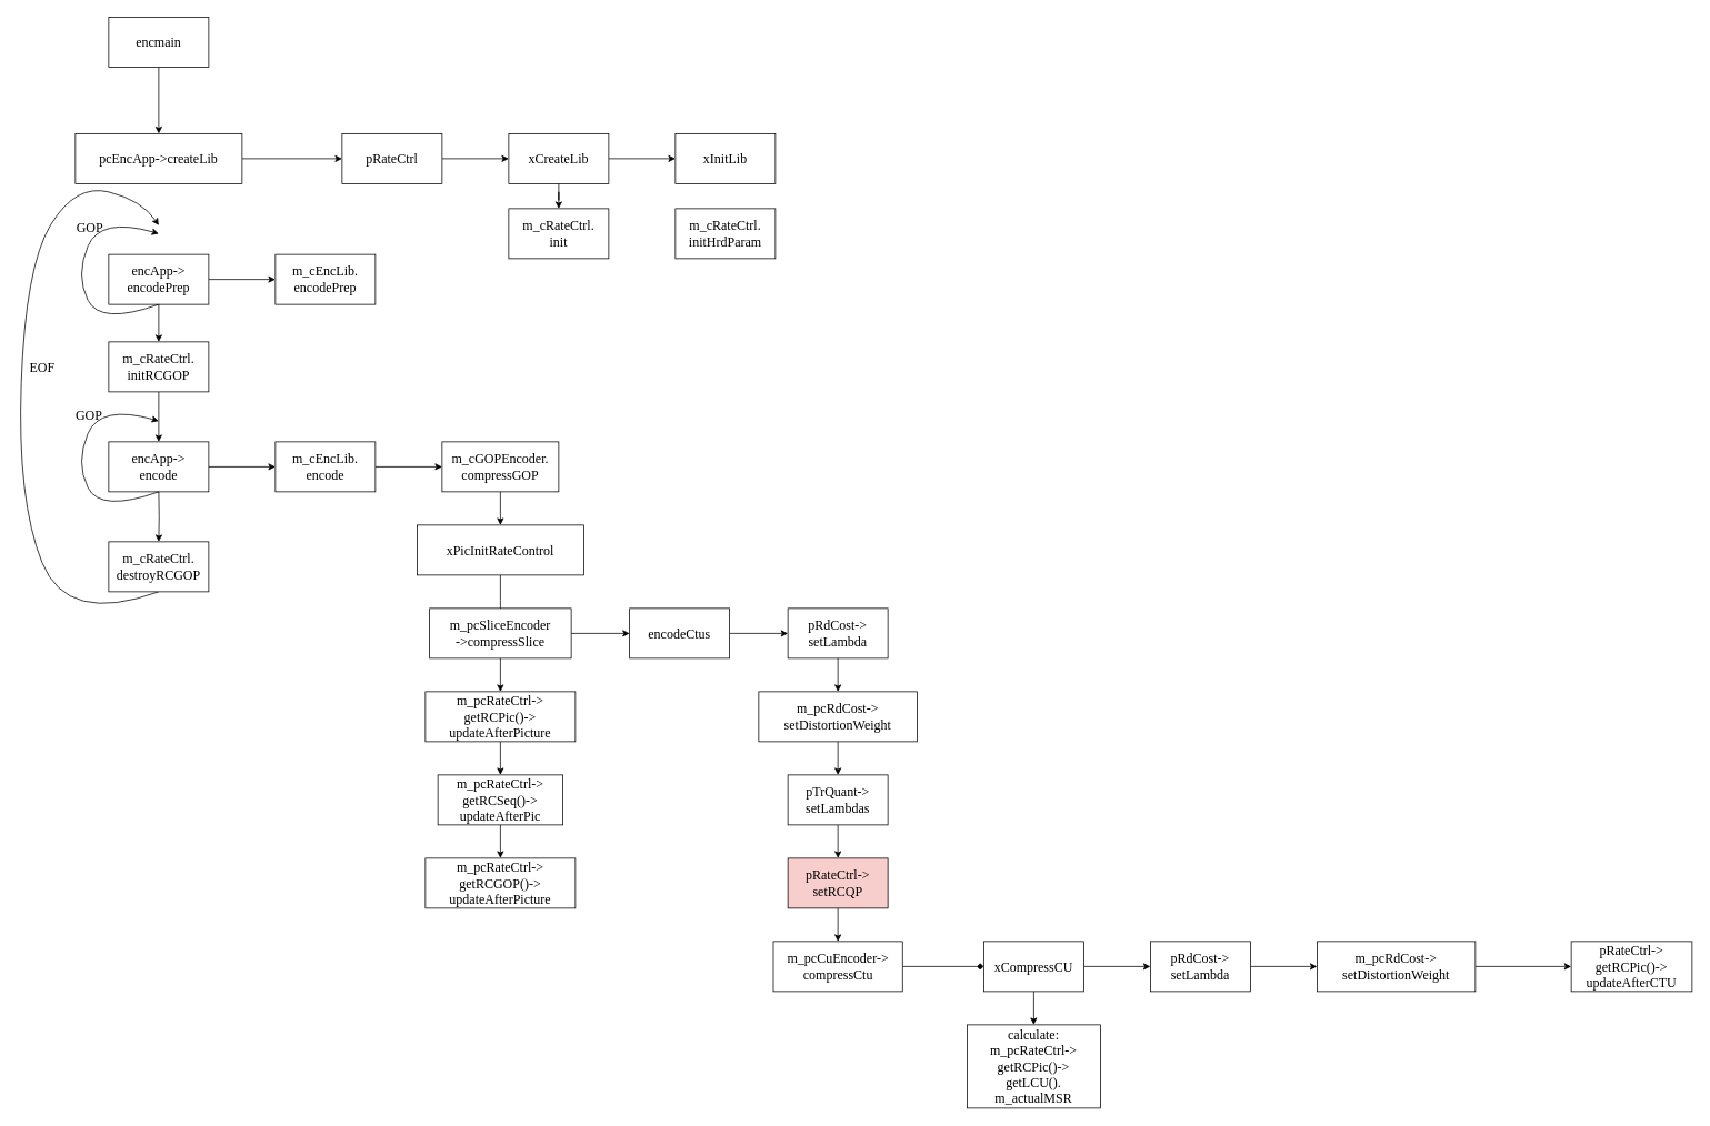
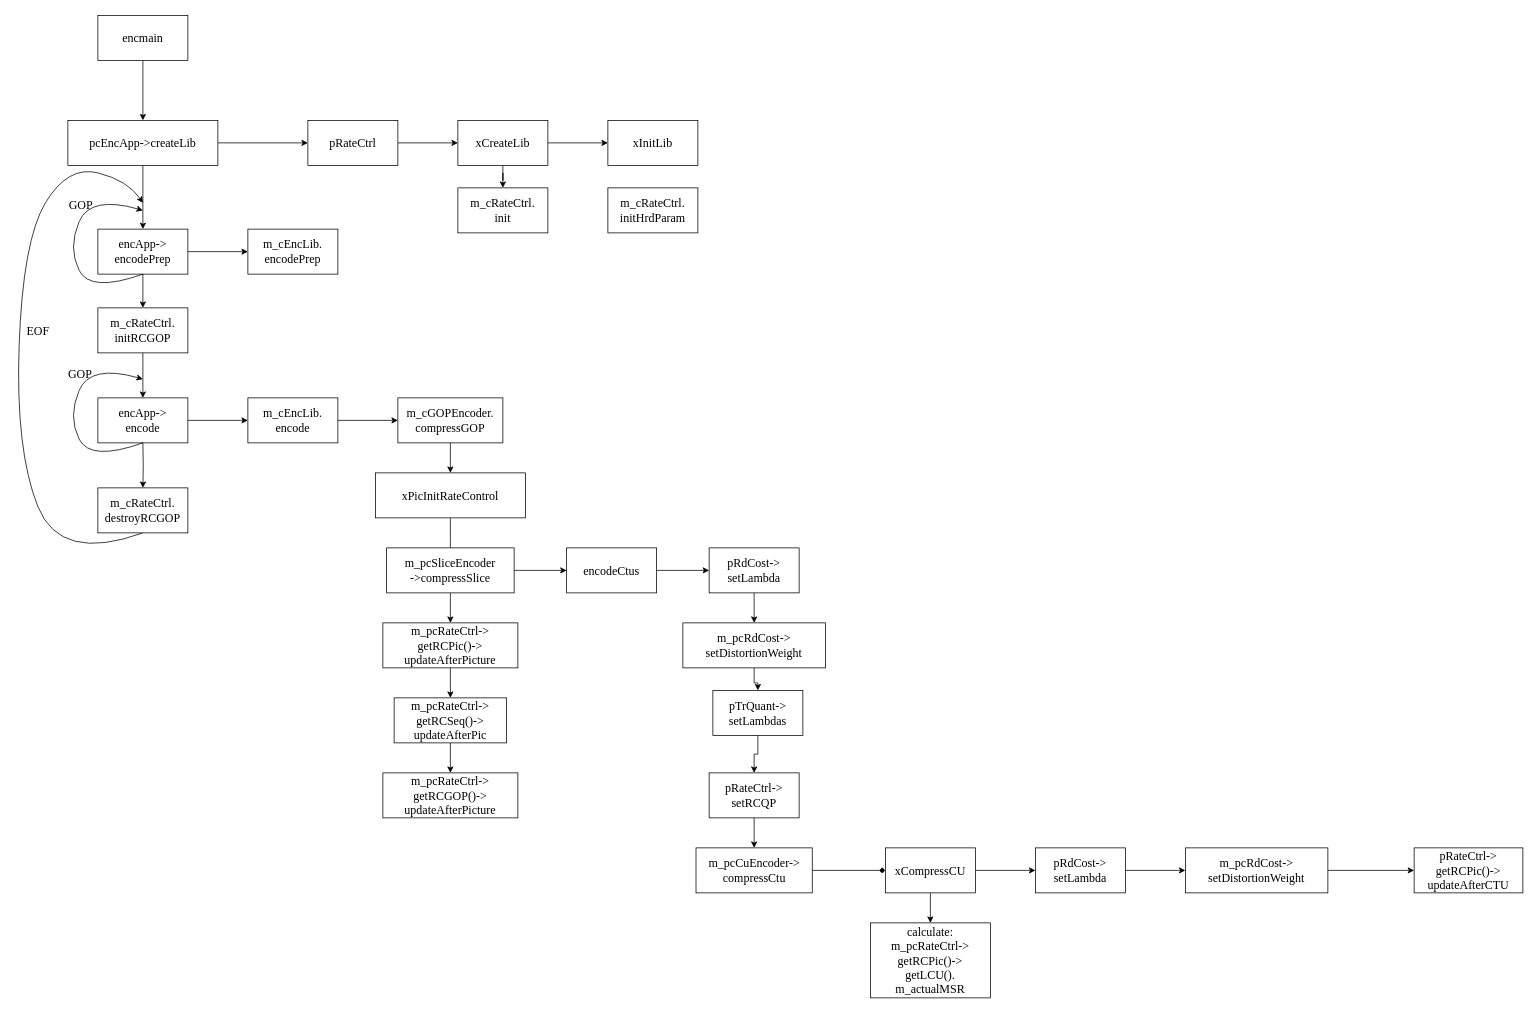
+ <mxCell id="5" value="" style="edgeStyle=orthogonalEdgeStyle;rounded=0;orthogonalLoop=1;jettySize=auto;html=1;fontFamily=Lucida Console;fontSize=16;" edge="1" parent="1" source="6" target="16"><mxGeometry relative="1" as="geometry" /></mxCell>
- <mxCell id="52" value="pTrQuant-&amp;gt;&lt;br&gt;setLambdas" style="whiteSpace=wrap;html=1;fontSize=16;fontFamily=Lucida Console;rounded=0;" vertex="1" parent="1"><mxGeometry x="945" y="930" width="120" height="60" as="geometry" /></mxCell>
+ <mxCell id="52" value="pTrQuant-&amp;gt;&lt;br&gt;setLambdas" style="whiteSpace=wrap;html=1;fontSize=16;fontFamily=Lucida Console;rounded=0;" vertex="1" parent="1"><mxGeometry x="950" y="920" width="120" height="60" as="geometry" /></mxCell>
- <mxCell id="54" value="pRateCtrl-&amp;gt;&lt;br&gt;setRCQP" style="whiteSpace=wrap;html=1;fontSize=16;fontFamily=Lucida Console;rounded=0;fillColor=#f8cecc;" vertex="1" parent="1"><mxGeometry x="945" y="1030" width="120" height="60" as="geometry" /></mxCell>
+ <mxCell id="54" value="pRateCtrl-&amp;gt;&lt;br&gt;setRCQP" style="whiteSpace=wrap;html=1;fontSize=16;fontFamily=Lucida Console;rounded=0;" vertex="1" parent="1"><mxGeometry x="945" y="1030" width="120" height="60" as="geometry" /></mxCell>
